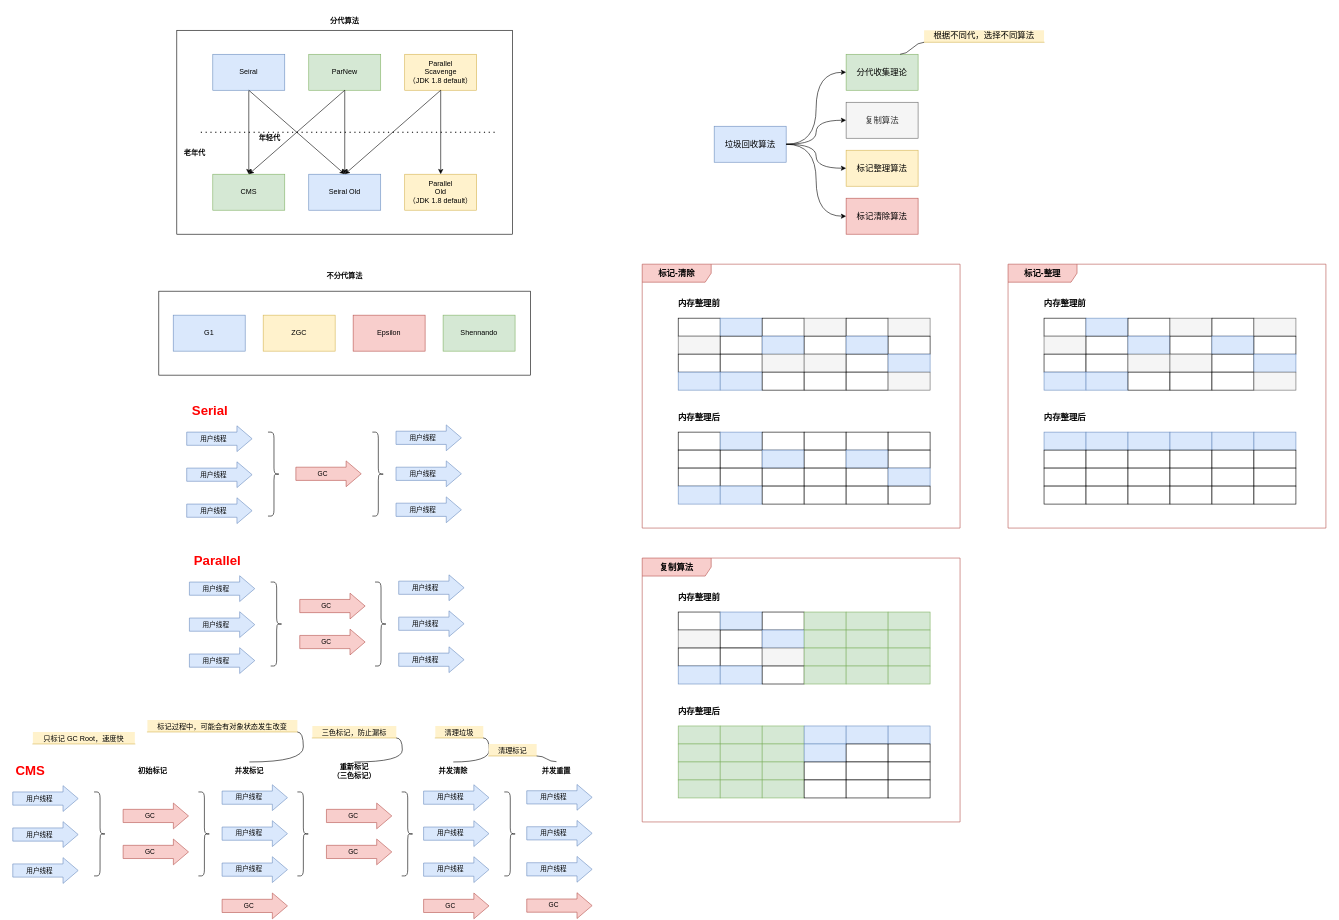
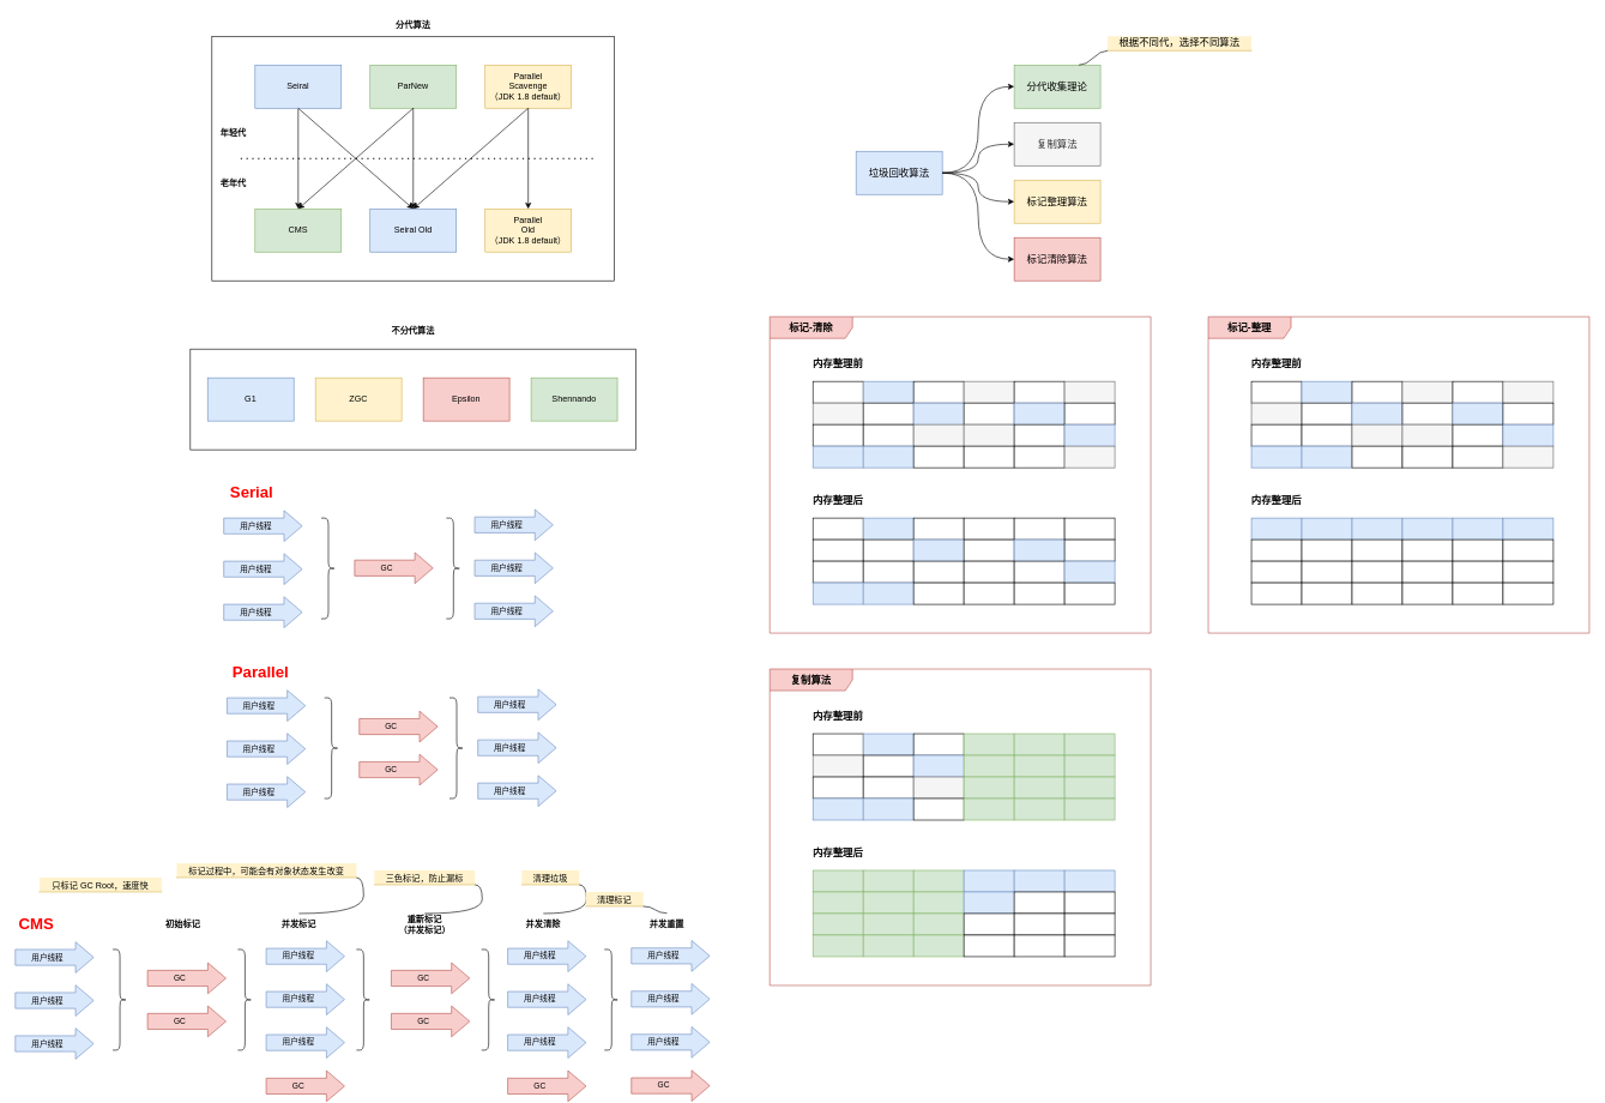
- <mxCell id="25" value="年轻代" style="text;html=1;strokeColor=none;fillColor=none;align=center;verticalAlign=middle;whiteSpace=wrap;rounded=0;fontStyle=1" parent="10" vertex="1"><mxGeometry x="125" y="195" width="60" height="30" as="geometry" /></mxCell>
+ <mxCell id="25" value="年轻代" style="text;html=1;strokeColor=none;fillColor=none;align=center;verticalAlign=middle;whiteSpace=wrap;rounded=0;fontStyle=1" parent="10" vertex="1"><mxGeometry y="150" width="60" height="30" as="geometry" /></mxCell>
- <mxCell id="268" value="重新标记&lt;br&gt;（三色标记）" style="text;html=1;strokeColor=none;fillColor=none;align=center;verticalAlign=middle;whiteSpace=wrap;rounded=0;labelBackgroundColor=none;fontStyle=1" parent="230" vertex="1"><mxGeometry x="525" y="70" width="90" height="30" as="geometry" /></mxCell>
+ <mxCell id="268" value="重新标记&lt;br&gt;（并发标记）" style="text;html=1;strokeColor=none;fillColor=none;align=center;verticalAlign=middle;whiteSpace=wrap;rounded=0;labelBackgroundColor=none;fontStyle=1" parent="230" vertex="1"><mxGeometry x="525" y="70" width="90" height="30" as="geometry" /></mxCell>
